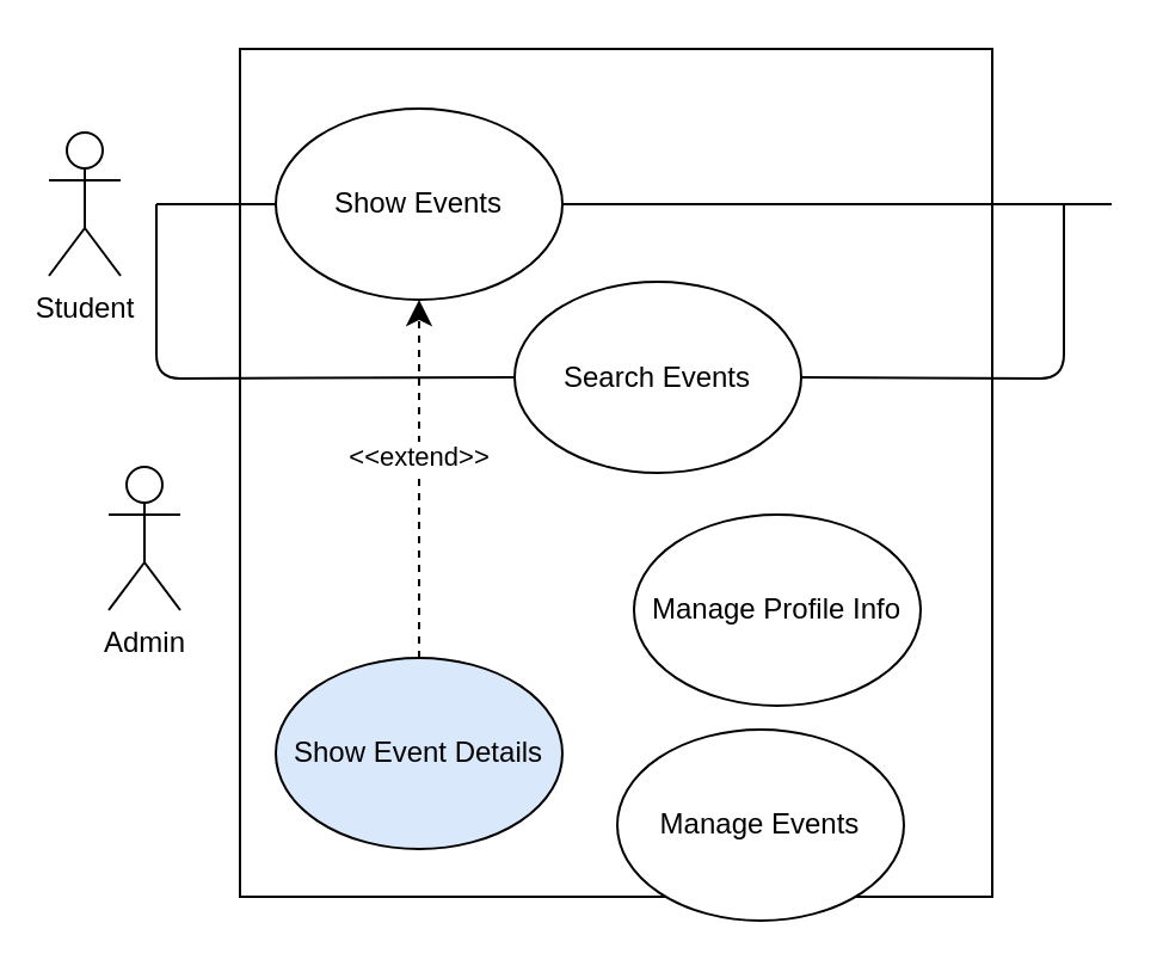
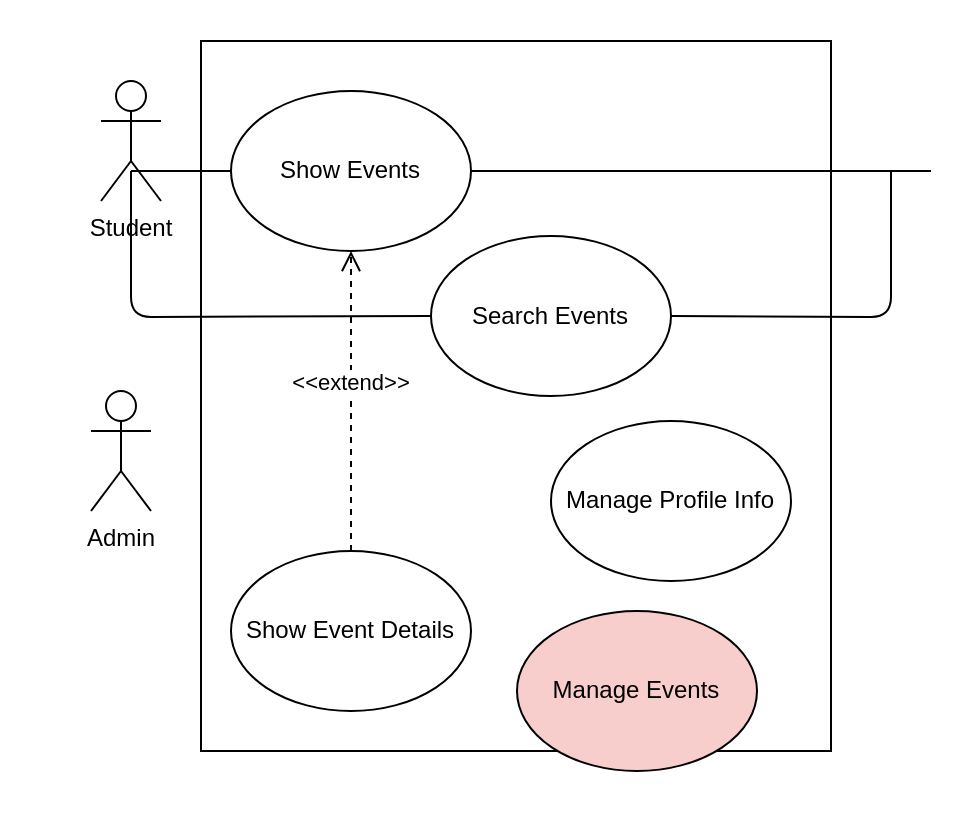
- <mxCell id="3" value="Student&lt;br&gt;" style="shape=umlActor;verticalLabelPosition=bottom;labelBackgroundColor=#ffffff;verticalAlign=top;html=1;outlineConnect=0;" parent="1" vertex="1"><mxGeometry x="20" y="55" width="30" height="60" as="geometry" /></mxCell>
+ <mxCell id="3" value="Student&lt;br&gt;" style="shape=umlActor;verticalLabelPosition=bottom;labelBackgroundColor=#ffffff;verticalAlign=top;html=1;outlineConnect=0;" parent="1" vertex="1"><mxGeometry x="50" y="40" width="30" height="60" as="geometry" /></mxCell>
- <mxCell id="12" value="&amp;lt;&amp;lt;extend&amp;gt;&amp;gt;&lt;br&gt;" style="html=1;verticalAlign=bottom;endArrow=classic;dashed=1;endSize=8;exitX=0.5;exitY=0;exitDx=0;exitDy=0;entryX=0.5;entryY=1;entryDx=0;entryDy=0;" edge="1" parent="1" source="10" target="4"><mxGeometry relative="1" as="geometry"><mxPoint x="95" y="395" as="sourcePoint" /><mxPoint x="15" y="395" as="targetPoint" /></mxGeometry></mxCell>
+ <mxCell id="12" value="&amp;lt;&amp;lt;extend&amp;gt;&amp;gt;&lt;br&gt;" style="html=1;verticalAlign=bottom;endArrow=open;dashed=1;endSize=8;exitX=0.5;exitY=0;exitDx=0;exitDy=0;entryX=0.5;entryY=1;entryDx=0;entryDy=0;" edge="1" parent="1" source="10" target="4"><mxGeometry relative="1" as="geometry"><mxPoint x="95" y="395" as="sourcePoint" /><mxPoint x="15" y="395" as="targetPoint" /></mxGeometry></mxCell>
- <mxCell id="13" value="Manage Profile Info&lt;br&gt;" style="ellipse;whiteSpace=wrap;html=1;" vertex="1" parent="1"><mxGeometry x="265" y="215" width="120" height="80" as="geometry" /></mxCell>
+ <mxCell id="13" value="Manage Profile Info&lt;br&gt;" style="ellipse;whiteSpace=wrap;html=1;" vertex="1" parent="1"><mxGeometry x="275" y="210" width="120" height="80" as="geometry" /></mxCell>
- <mxCell id="10" value="Show Event Details" style="ellipse;whiteSpace=wrap;html=1;fillColor=#dae8fc;" parent="1" vertex="1"><mxGeometry x="115" y="275" width="120" height="80" as="geometry" /></mxCell>
+ <mxCell id="10" value="Show Event Details" style="ellipse;whiteSpace=wrap;html=1;" parent="1" vertex="1"><mxGeometry x="115" y="275" width="120" height="80" as="geometry" /></mxCell>
- <mxCell id="14" value="Manage Events" style="ellipse;whiteSpace=wrap;html=1;" vertex="1" parent="1"><mxGeometry x="258" y="305" width="120" height="80" as="geometry" /></mxCell>
+ <mxCell id="14" value="Manage Events" style="ellipse;whiteSpace=wrap;html=1;fillColor=#f8cecc;" vertex="1" parent="1"><mxGeometry x="258" y="305" width="120" height="80" as="geometry" /></mxCell>
